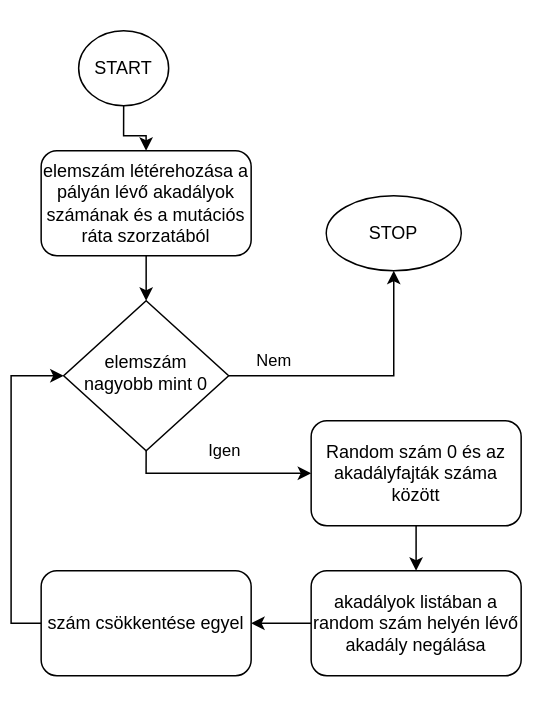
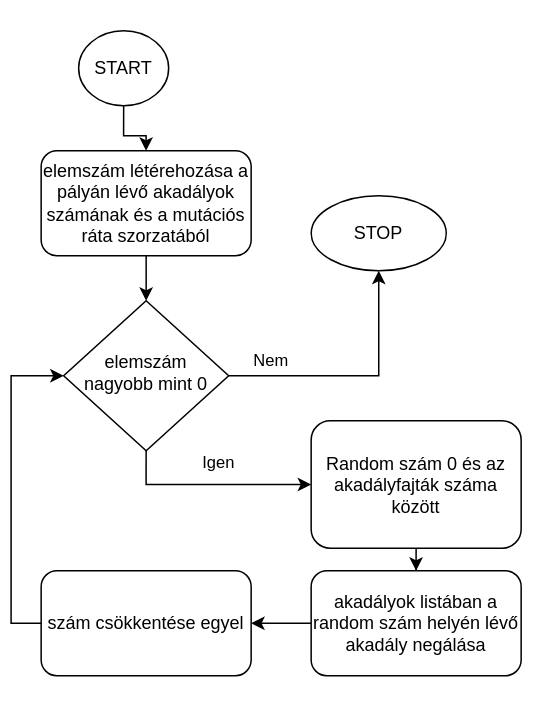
- <mxCell id="7" value="STOP" style="ellipse;whiteSpace=wrap;html=1;" parent="1" vertex="1"><mxGeometry x="211" y="130" width="90" height="50" as="geometry" /></mxCell>
+ <mxCell id="7" value="STOP" style="ellipse;whiteSpace=wrap;html=1;" parent="1" vertex="1"><mxGeometry x="201" y="130" width="90" height="50" as="geometry" /></mxCell>
- <mxCell id="9" value="Random szám 0 és az akadályfajták száma között" style="rounded=1;whiteSpace=wrap;html=1;fontSize=12;glass=0;strokeWidth=1;shadow=0;" parent="1" vertex="1"><mxGeometry x="200.94" y="280" width="140" height="70" as="geometry" /></mxCell>
+ <mxCell id="9" value="Random szám 0 és az akadályfajták száma között" style="rounded=1;whiteSpace=wrap;html=1;fontSize=12;glass=0;strokeWidth=1;shadow=0;" parent="1" vertex="1"><mxGeometry x="200.94" y="280" width="140" height="85" as="geometry" /></mxCell>
